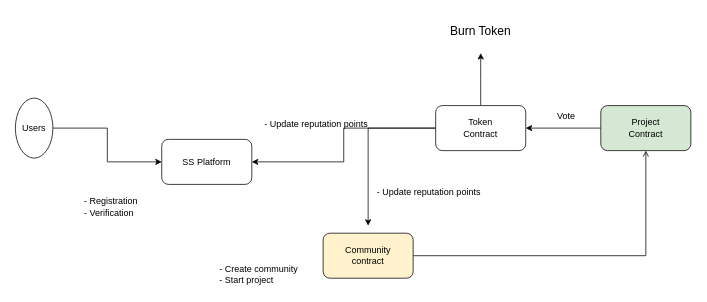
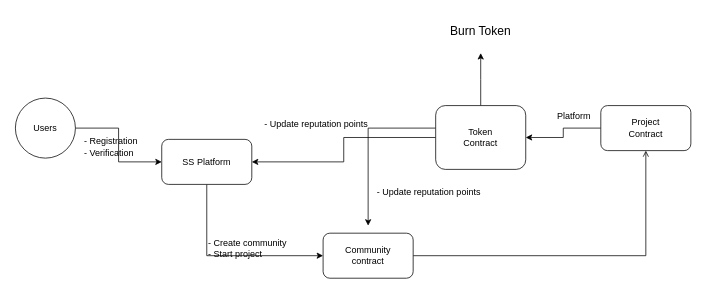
- <mxCell id="17" value="Vote" style="text;html=1;strokeColor=none;fillColor=none;align=left;verticalAlign=middle;whiteSpace=wrap;rounded=0;" vertex="1" parent="1"><mxGeometry x="740" y="140" width="90" height="30" as="geometry" /></mxCell>
+ <mxCell id="17" value="Platform" style="text;html=1;strokeColor=none;fillColor=none;align=left;verticalAlign=middle;whiteSpace=wrap;rounded=0;" vertex="1" parent="1"><mxGeometry x="740" y="140" width="90" height="30" as="geometry" /></mxCell>
- <mxCell id="5" value="Users" style="ellipse;whiteSpace=wrap;html=1;aspect=fixed;" vertex="1" parent="1"><mxGeometry x="20" y="130" width="50" height="80" as="geometry" /></mxCell>
+ <mxCell id="5" value="Users" style="ellipse;whiteSpace=wrap;html=1;aspect=fixed;" vertex="1" parent="1"><mxGeometry x="20" y="130" width="80" height="80" as="geometry" /></mxCell>
- <mxCell id="13" value="Token&lt;br&gt;Contract" style="rounded=1;whiteSpace=wrap;html=1;" vertex="1" parent="1"><mxGeometry x="580" y="140" width="120" height="60" as="geometry" /></mxCell>
+ <mxCell id="13" value="Token&lt;br&gt;Contract" style="rounded=1;whiteSpace=wrap;html=1;" vertex="1" parent="1"><mxGeometry x="580" y="140" width="120" height="85" as="geometry" /></mxCell>
- <mxCell id="9" value="Project&lt;br&gt;Contract" style="rounded=1;whiteSpace=wrap;html=1;fillColor=#d5e8d4;" vertex="1" parent="1"><mxGeometry x="800" y="140" width="120" height="60" as="geometry" /></mxCell>
+ <mxCell id="9" value="Project&lt;br&gt;Contract" style="rounded=1;whiteSpace=wrap;html=1;" vertex="1" parent="1"><mxGeometry x="800" y="140" width="120" height="60" as="geometry" /></mxCell>
- <mxCell id="15" value="&lt;div align=&quot;left&quot;&gt;- Registration&lt;br&gt;- Verification&lt;/div&gt;" style="text;html=1;strokeColor=none;fillColor=none;align=left;verticalAlign=middle;whiteSpace=wrap;rounded=0;" vertex="1" parent="1"><mxGeometry x="110" y="260" width="90" height="30" as="geometry" /></mxCell>
+ <mxCell id="15" value="&lt;div align=&quot;left&quot;&gt;- Registration&lt;br&gt;- Verification&lt;/div&gt;" style="text;html=1;strokeColor=none;fillColor=none;align=left;verticalAlign=middle;whiteSpace=wrap;rounded=0;" vertex="1" parent="1"><mxGeometry x="110" y="180" width="90" height="30" as="geometry" /></mxCell>
+ <mxCell id="2" style="edgeStyle=orthogonalEdgeStyle;rounded=0;orthogonalLoop=1;jettySize=auto;html=1;exitX=0.5;exitY=1;exitDx=0;exitDy=0;entryX=0;entryY=0.5;entryDx=0;entryDy=0;" edge="1" parent="1" source="3" target="7"><mxGeometry relative="1" as="geometry" /></mxCell>
- <mxCell id="7" value="Community &lt;br&gt;contract" style="rounded=1;whiteSpace=wrap;html=1;fillColor=#fff2cc;" vertex="1" parent="1"><mxGeometry x="430" y="310" width="120" height="60" as="geometry" /></mxCell>
+ <mxCell id="7" value="Community &lt;br&gt;contract" style="rounded=1;whiteSpace=wrap;html=1;" vertex="1" parent="1"><mxGeometry x="430" y="310" width="120" height="60" as="geometry" /></mxCell>
- <mxCell id="16" value="&lt;div align=&quot;left&quot;&gt;- Create community&lt;br&gt;- Start project&lt;br&gt;&lt;/div&gt;" style="text;html=1;strokeColor=none;fillColor=none;align=left;verticalAlign=middle;whiteSpace=wrap;rounded=0;" vertex="1" parent="1"><mxGeometry x="290" y="350" width="140" height="30" as="geometry" /></mxCell>
+ <mxCell id="16" value="&lt;div align=&quot;left&quot;&gt;- Create community&lt;br&gt;- Start project&lt;br&gt;&lt;/div&gt;" style="text;html=1;strokeColor=none;fillColor=none;align=left;verticalAlign=middle;whiteSpace=wrap;rounded=0;" vertex="1" parent="1"><mxGeometry x="275" y="315" width="140" height="30" as="geometry" /></mxCell>
